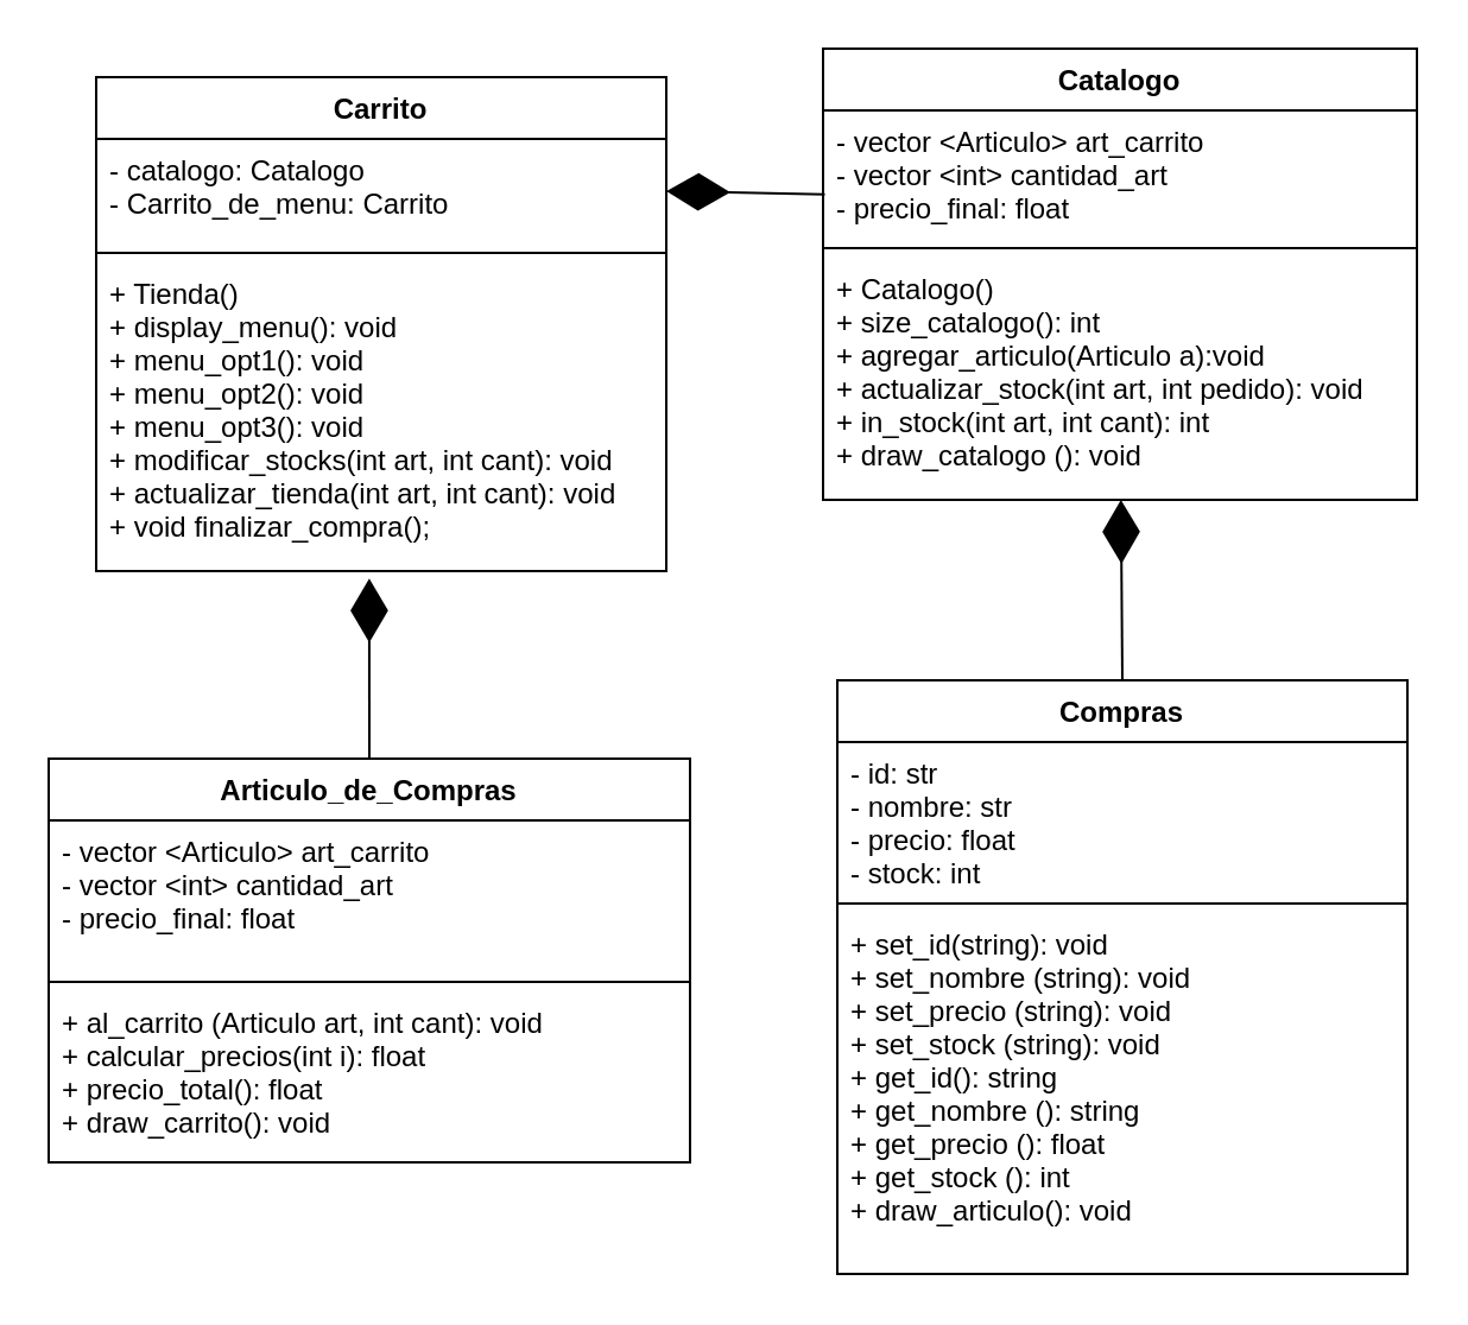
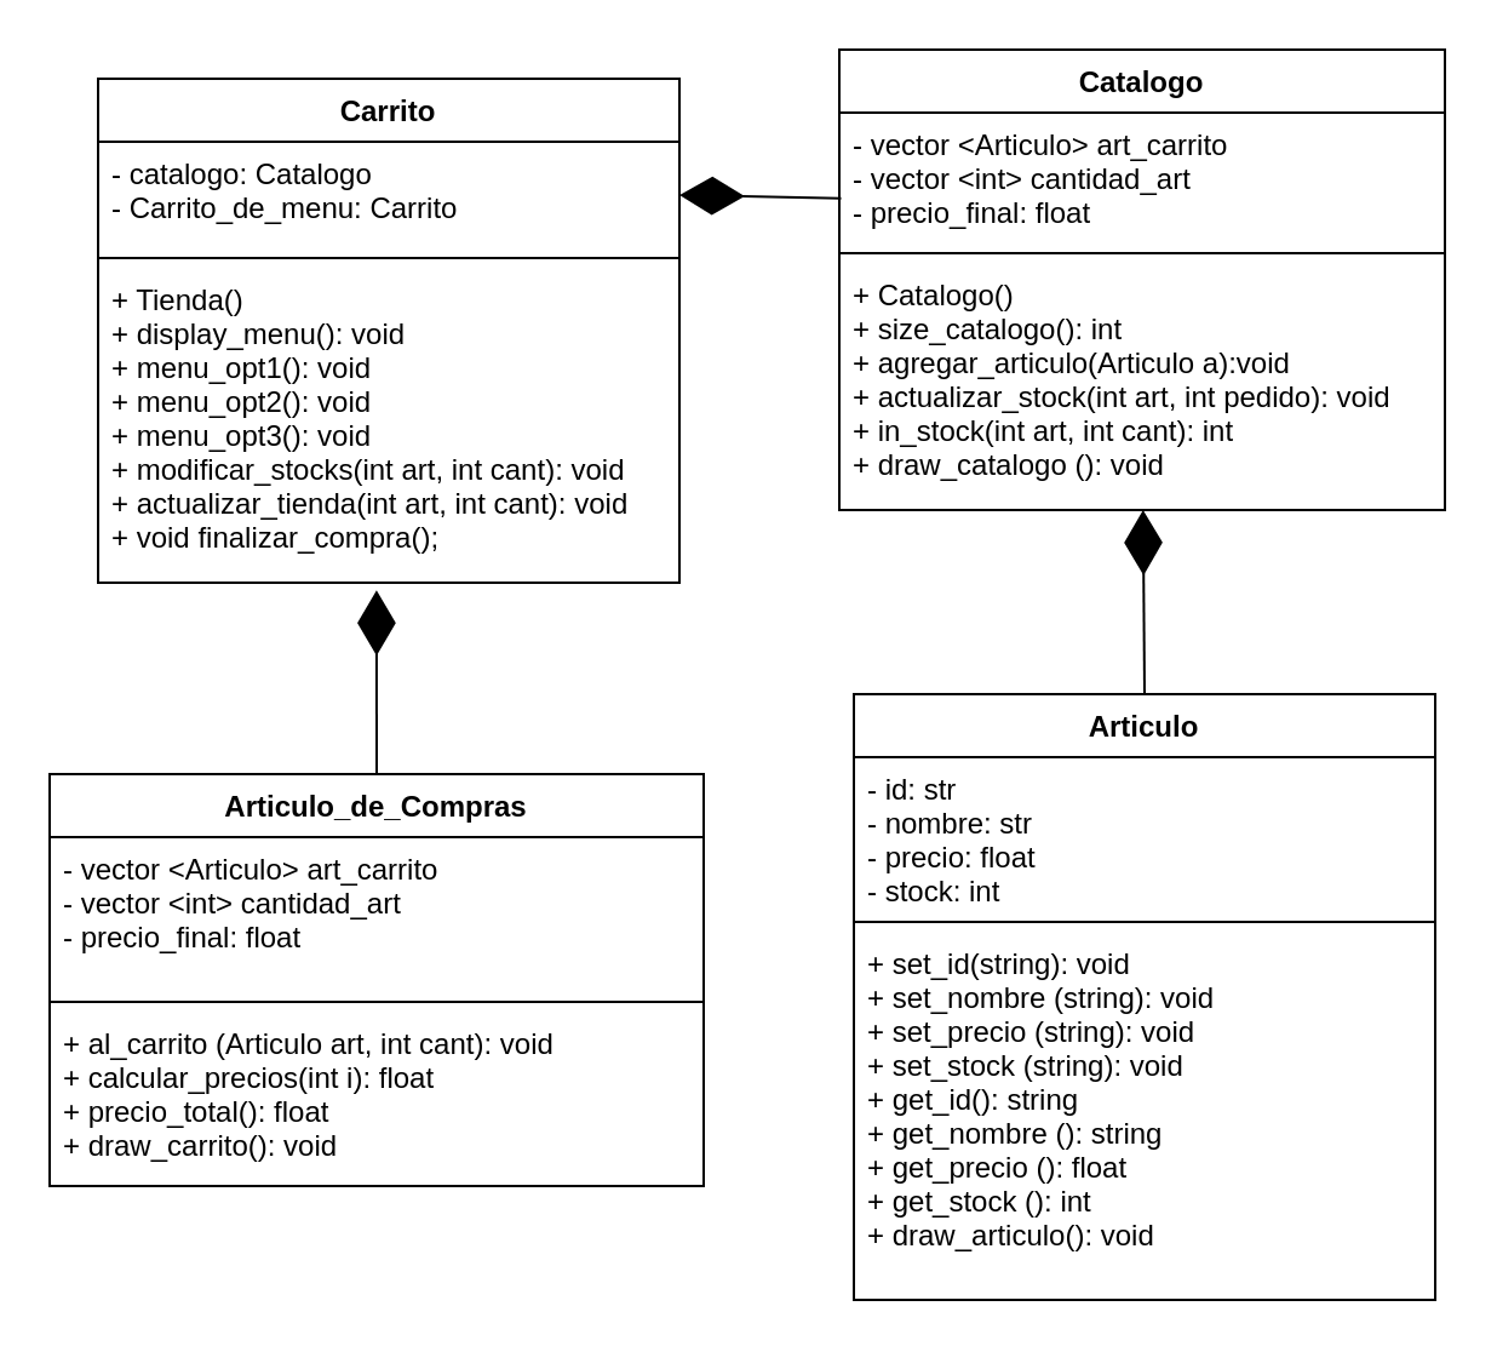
- <mxCell id="14" value="Compras" style="swimlane;fontStyle=1;align=center;verticalAlign=top;childLayout=stackLayout;horizontal=1;startSize=26;horizontalStack=0;resizeParent=1;resizeParentMax=0;resizeLast=0;collapsible=1;marginBottom=0;" parent="1" vertex="1"><mxGeometry x="352" y="286" width="240" height="250" as="geometry" /></mxCell>
+ <mxCell id="14" value="Articulo" style="swimlane;fontStyle=1;align=center;verticalAlign=top;childLayout=stackLayout;horizontal=1;startSize=26;horizontalStack=0;resizeParent=1;resizeParentMax=0;resizeLast=0;collapsible=1;marginBottom=0;" parent="1" vertex="1"><mxGeometry x="352" y="286" width="240" height="250" as="geometry" /></mxCell>
